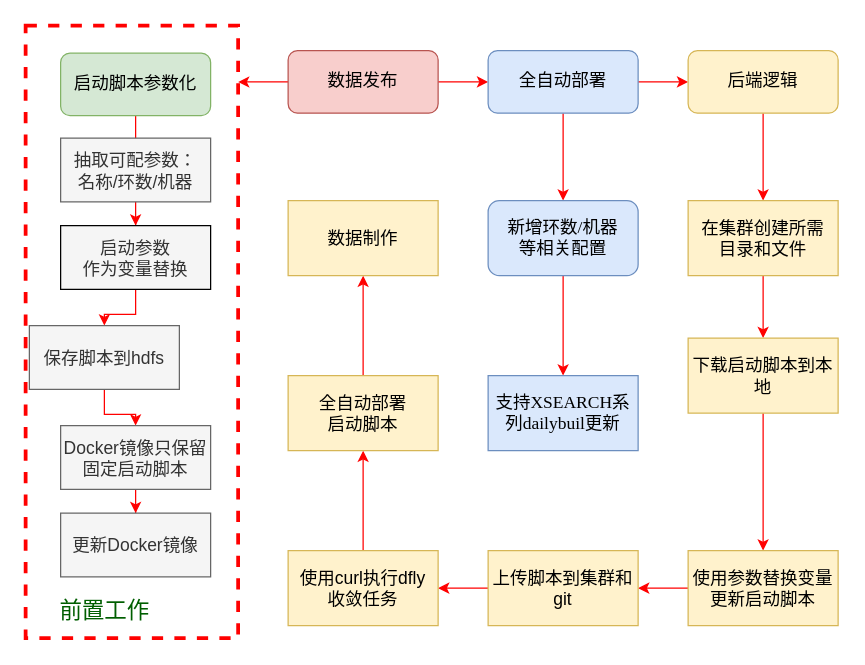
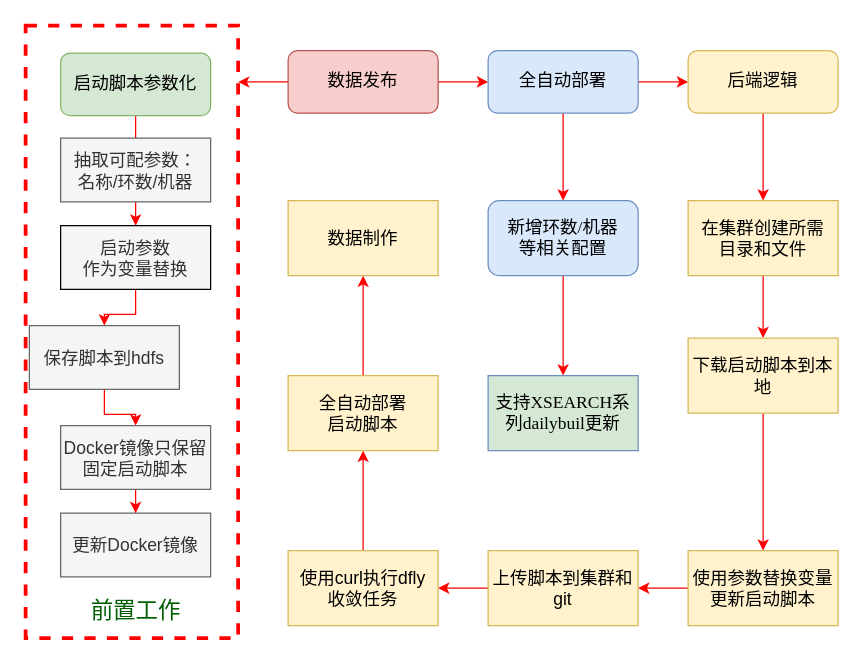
- <mxCell id="25" value="支持XSEARCH系列dailybuil更新" style="rounded=0;whiteSpace=wrap;html=1;shadow=0;labelBackgroundColor=none;strokeWidth=1;fontFamily=Verdana;fontSize=14;align=center;fillColor=#dae8fc;strokeColor=#6c8ebf;" vertex="1" parent="1"><mxGeometry x="390" y="300" width="120" height="60" as="geometry" /></mxCell>
+ <mxCell id="25" value="支持XSEARCH系列dailybuil更新" style="rounded=0;whiteSpace=wrap;html=1;shadow=0;labelBackgroundColor=none;strokeWidth=1;fontFamily=Verdana;fontSize=14;align=center;fillColor=#d5e8d4;strokeColor=#6c8ebf;" vertex="1" parent="1"><mxGeometry x="390" y="300" width="120" height="60" as="geometry" /></mxCell>
- <mxCell id="20" value="前置工作" style="text;html=1;strokeColor=none;fillColor=none;align=center;verticalAlign=middle;whiteSpace=wrap;rounded=0;fontSize=18;labelBackgroundColor=none;fontColor=#005E00;" vertex="1" parent="1"><mxGeometry x="41.75" y="478" width="82.5" height="20" as="geometry" /></mxCell>
+ <mxCell id="20" value="前置工作" style="text;html=1;strokeColor=none;fillColor=none;align=center;verticalAlign=middle;whiteSpace=wrap;rounded=0;fontSize=18;labelBackgroundColor=none;fontColor=#005E00;" vertex="1" parent="1"><mxGeometry x="66.75" y="478" width="82.5" height="20" as="geometry" /></mxCell>
